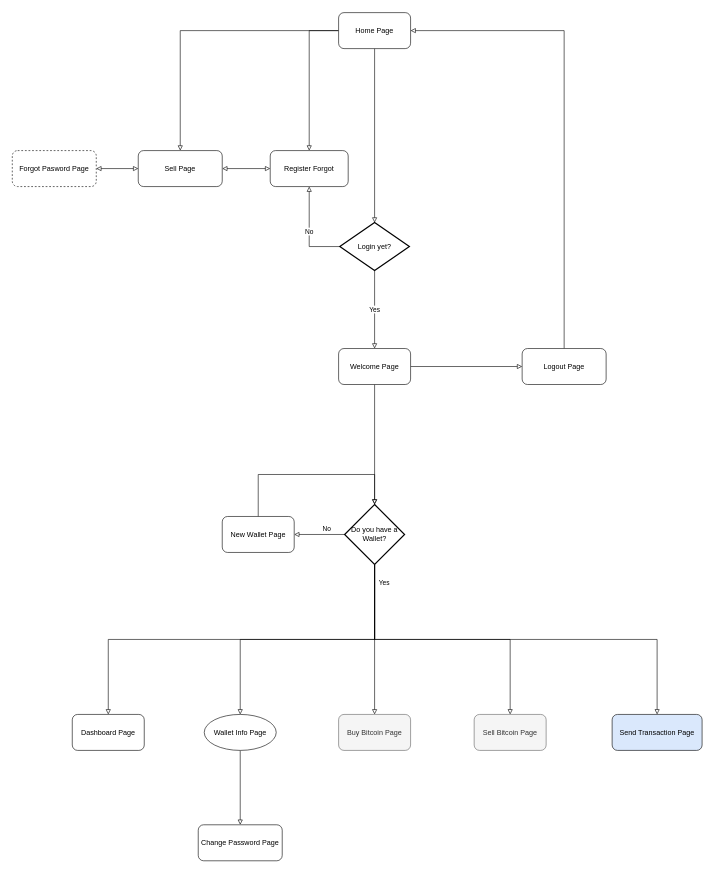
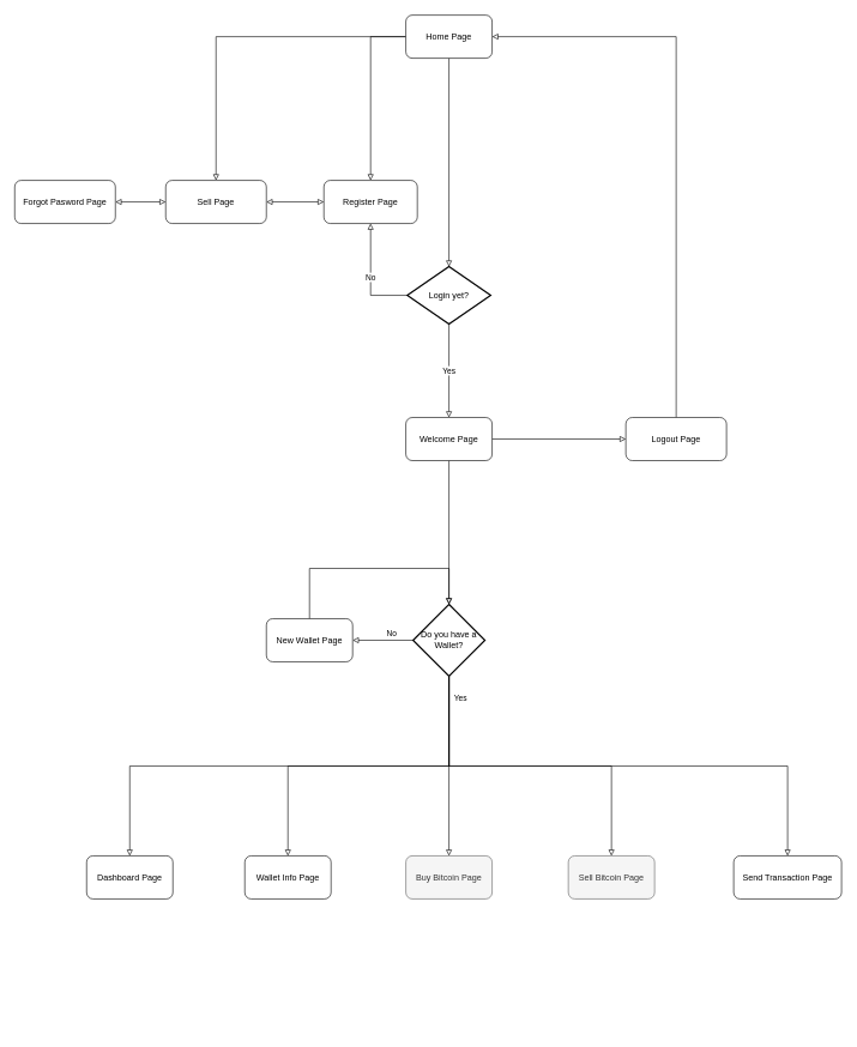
- <mxCell id="13" value="Forgot Pasword Page" style="rounded=1;whiteSpace=wrap;html=1;dashed=1;" parent="1" vertex="1"><mxGeometry x="20" y="250" width="140" height="60" as="geometry" /></mxCell>
+ <mxCell id="13" value="Forgot Pasword Page" style="rounded=1;whiteSpace=wrap;html=1;" parent="1" vertex="1"><mxGeometry x="20" y="250" width="140" height="60" as="geometry" /></mxCell>
- <mxCell id="7" value="Register Forgot" style="rounded=1;whiteSpace=wrap;html=1;" parent="1" vertex="1"><mxGeometry x="450" y="250" width="130" height="60" as="geometry" /></mxCell>
+ <mxCell id="7" value="Register Page" style="rounded=1;whiteSpace=wrap;html=1;" parent="1" vertex="1"><mxGeometry x="450" y="250" width="130" height="60" as="geometry" /></mxCell>
- <mxCell id="29" value="Wallet Info Page" style="ellipse;whiteSpace=wrap;html=1;" parent="1" vertex="1"><mxGeometry x="340" y="1190" width="120" height="60" as="geometry" /></mxCell>
+ <mxCell id="29" value="Wallet Info Page" style="rounded=1;whiteSpace=wrap;html=1;" parent="1" vertex="1"><mxGeometry x="340" y="1190" width="120" height="60" as="geometry" /></mxCell>
- <mxCell id="31" value="Send Transaction Page" style="rounded=1;whiteSpace=wrap;html=1;fillColor=#dae8fc;" parent="1" vertex="1"><mxGeometry x="1020" y="1190" width="150" height="60" as="geometry" /></mxCell>
+ <mxCell id="31" value="Send Transaction Page" style="rounded=1;whiteSpace=wrap;html=1;" parent="1" vertex="1"><mxGeometry x="1020" y="1190" width="150" height="60" as="geometry" /></mxCell>
- <mxCell id="28" style="edgeStyle=orthogonalEdgeStyle;rounded=0;orthogonalLoop=1;jettySize=auto;html=1;exitX=0.5;exitY=1;exitDx=0;exitDy=0;entryX=0.5;entryY=0;entryDx=0;entryDy=0;startArrow=none;startFill=0;endArrow=block;endFill=0;" parent="1" source="29" target="32" edge="1"><mxGeometry relative="1" as="geometry" /></mxCell>
- <mxCell id="32" value="Change Password Page" style="rounded=1;whiteSpace=wrap;html=1;" parent="1" vertex="1"><mxGeometry x="330" y="1374" width="140" height="60" as="geometry" /></mxCell>
